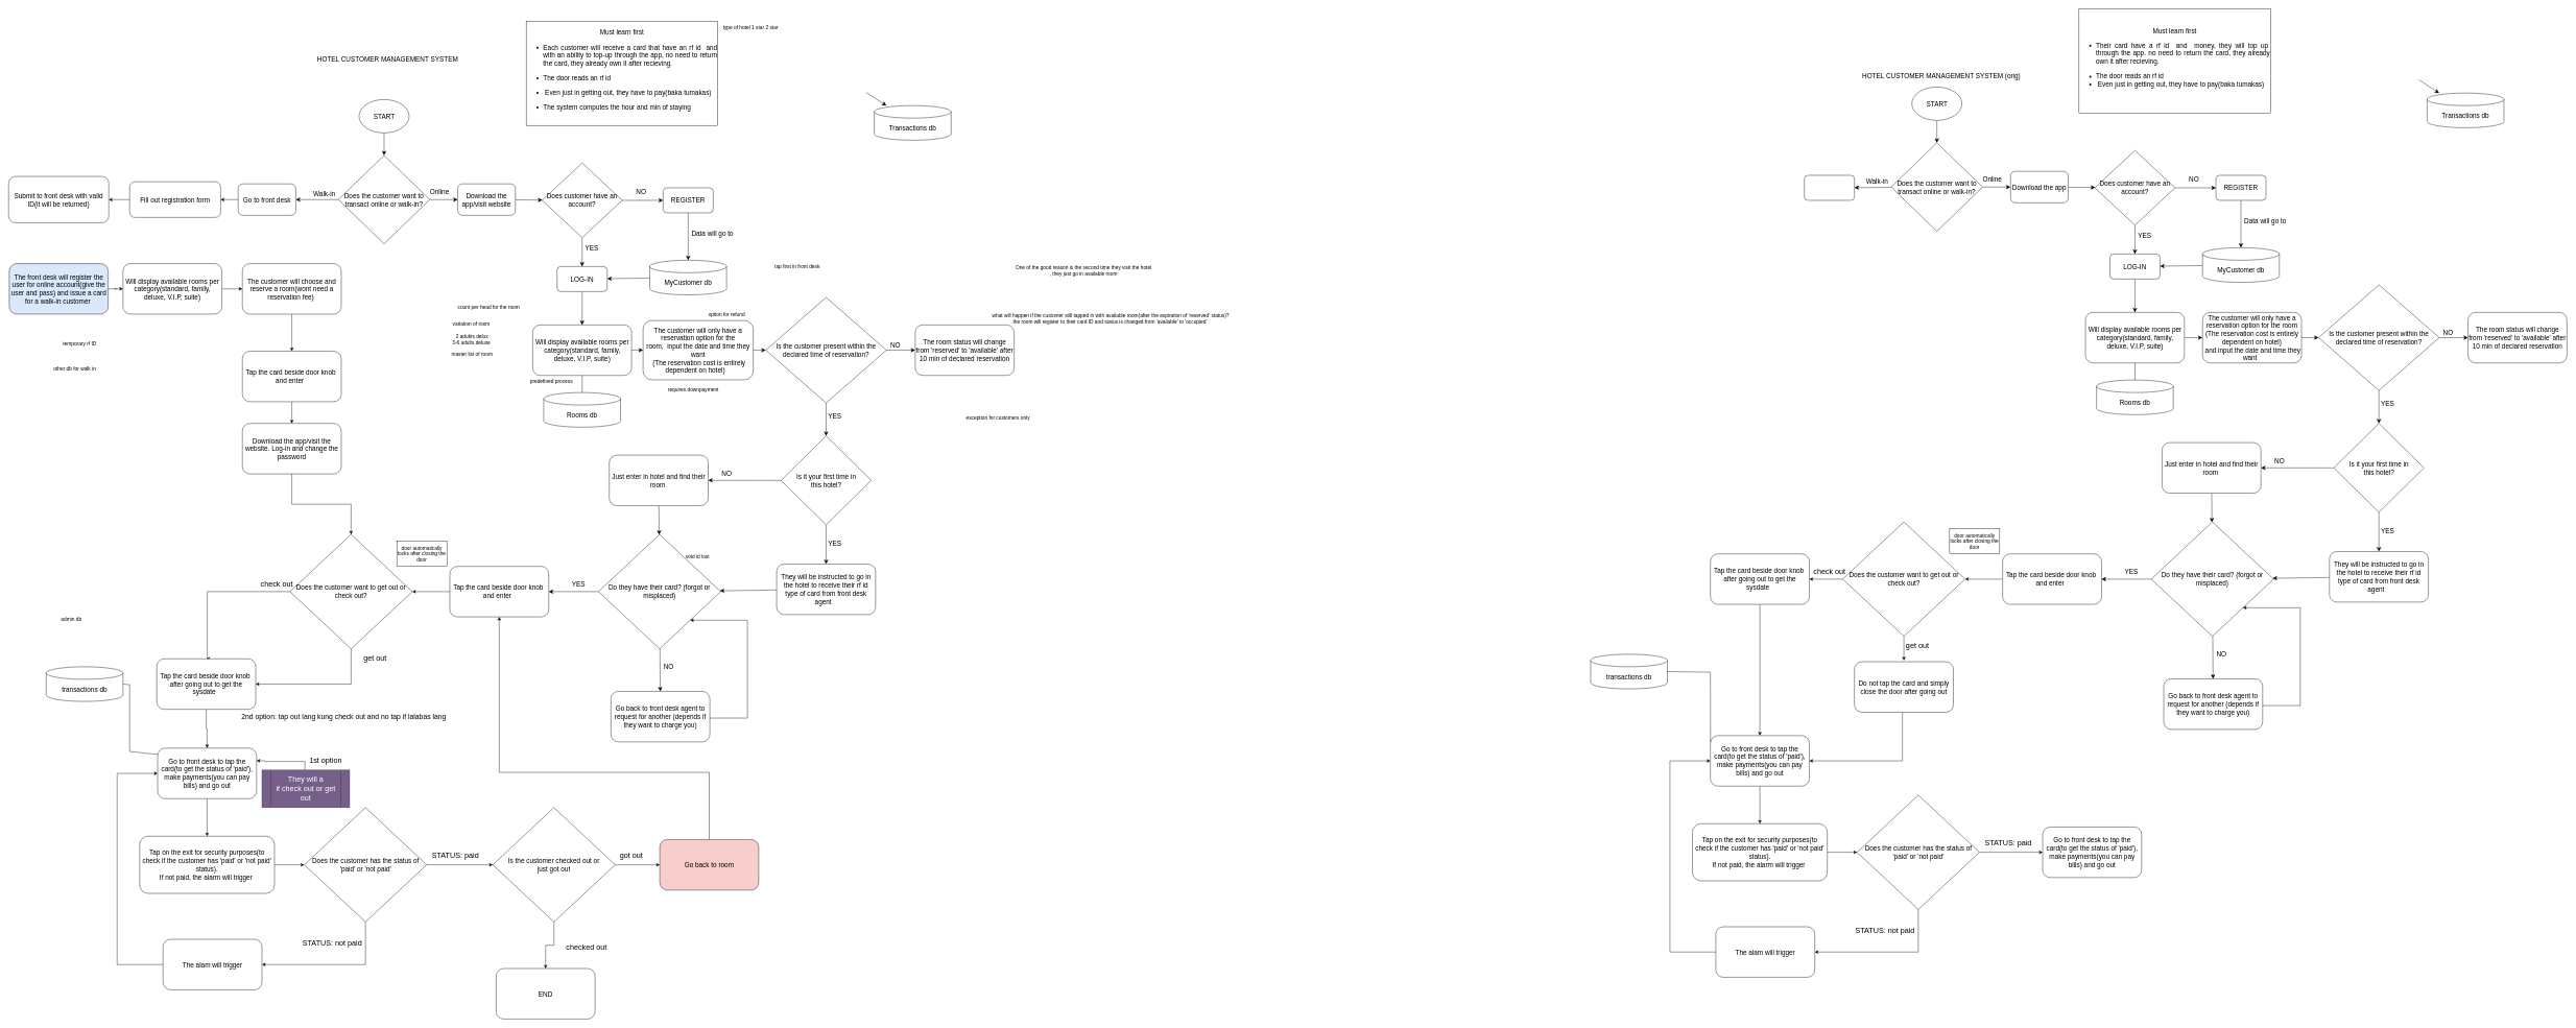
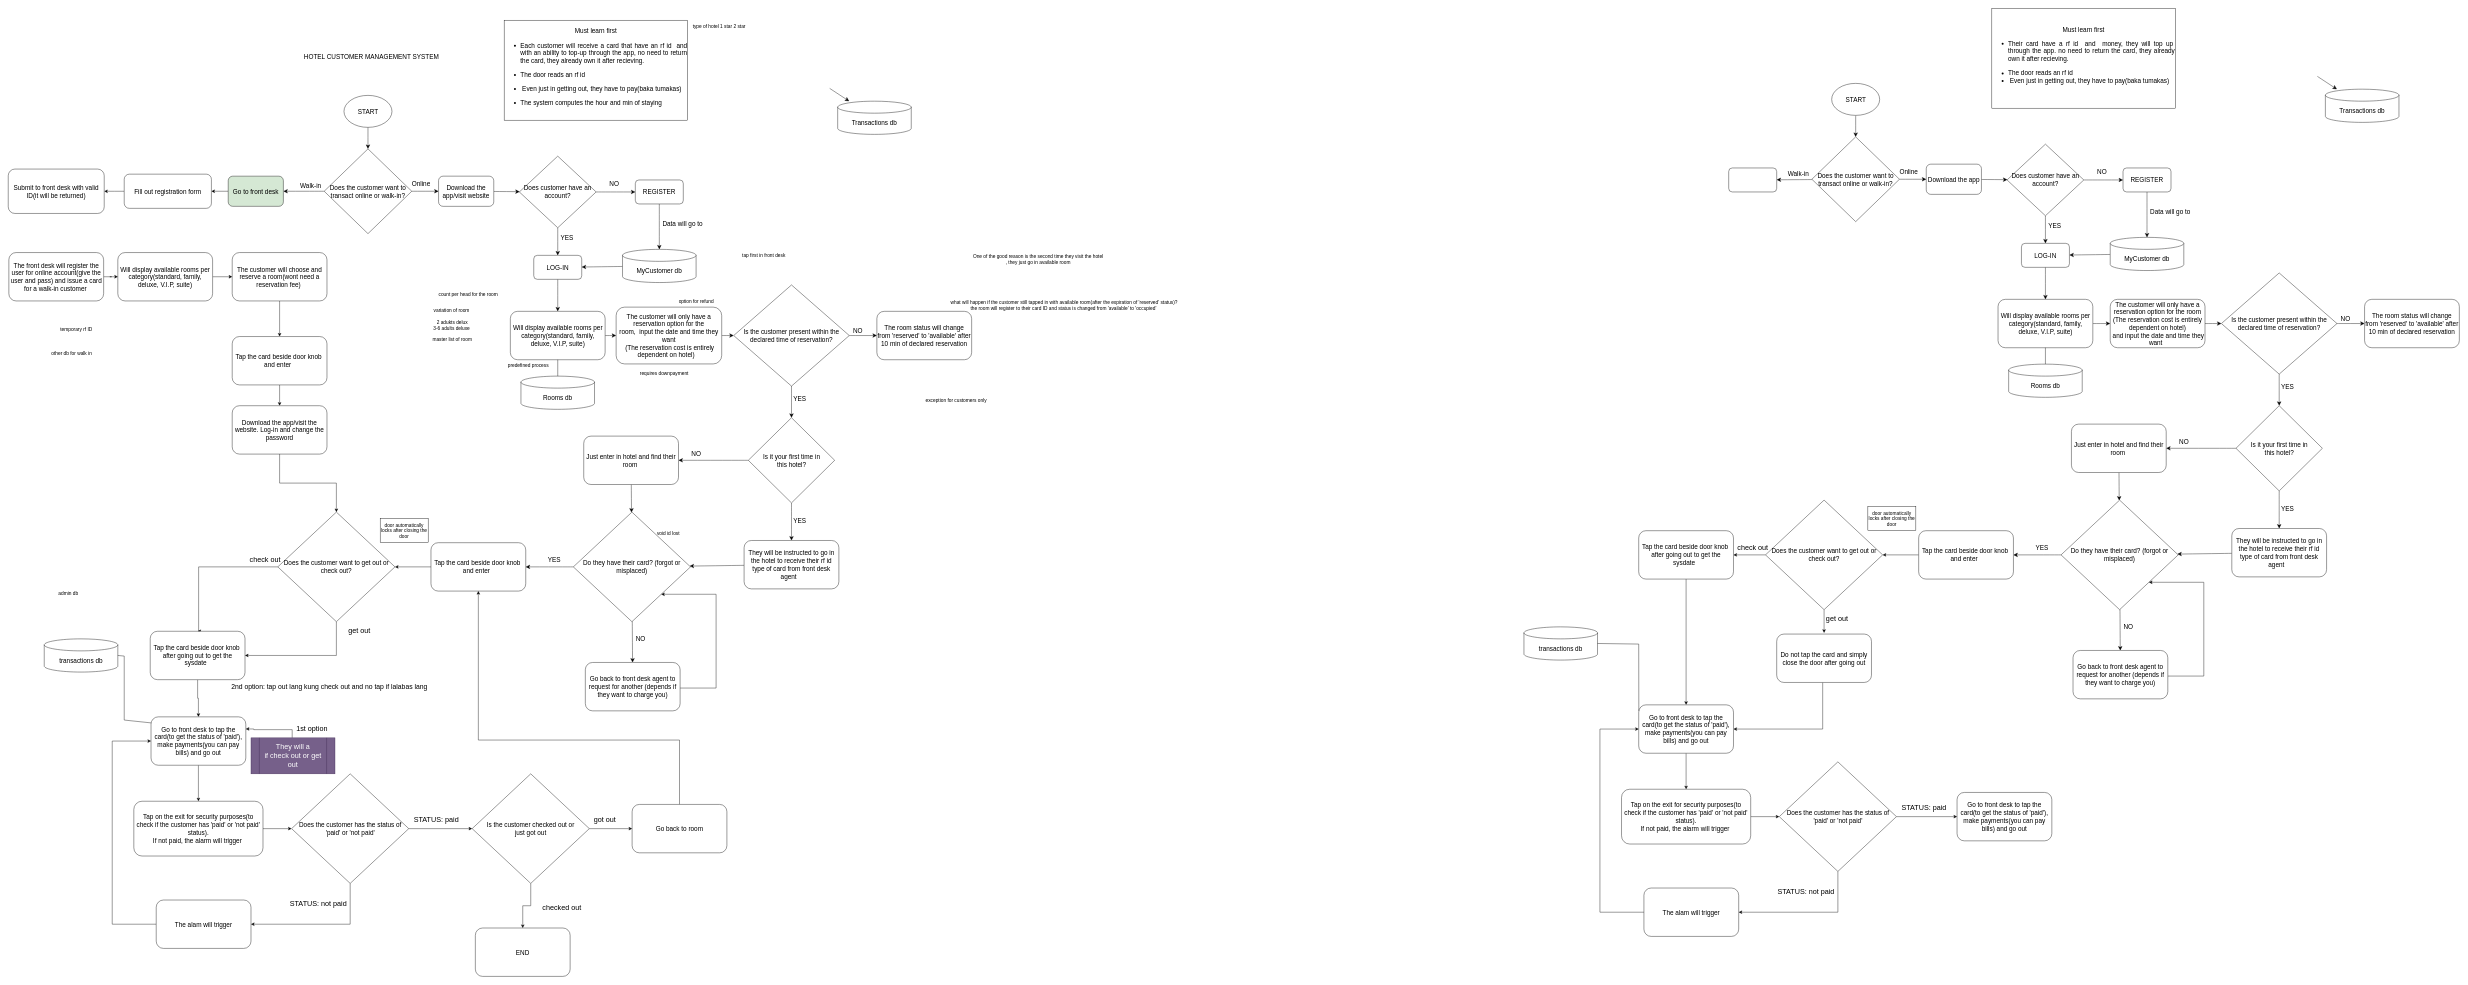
- <mxCell id="116" value="HOTEL CUSTOMER MANAGEMENT SYSTEM (orig)" style="text;html=1;align=center;verticalAlign=middle;resizable=0;points=[];autosize=1;strokeColor=none;fillColor=none;fontSize=16;" vertex="1" parent="1"><mxGeometry x="4450" y="166" width="400" height="30" as="geometry" /></mxCell>
- <mxCell id="176" value="Go to front desk" style="rounded=1;whiteSpace=wrap;html=1;fontSize=16;" vertex="1" parent="1"><mxGeometry x="570" y="440" width="138" height="75.5" as="geometry" /></mxCell>
+ <mxCell id="176" value="Go to front desk" style="rounded=1;whiteSpace=wrap;html=1;fontSize=16;fillColor=#d5e8d4;" vertex="1" parent="1"><mxGeometry x="570" y="440" width="138" height="75.5" as="geometry" /></mxCell>
- <mxCell id="190" value="The front desk will register the user for online account(give the user and pass) and issue a card for a walk-in customer&amp;nbsp;" style="rounded=1;whiteSpace=wrap;html=1;fontSize=16;fillColor=#dae8fc;" vertex="1" parent="1"><mxGeometry x="21.5" y="631" width="237" height="121" as="geometry" /></mxCell>
+ <mxCell id="190" value="The front desk will register the user for online account(give the user and pass) and issue a card for a walk-in customer&amp;nbsp;" style="rounded=1;whiteSpace=wrap;html=1;fontSize=16;" vertex="1" parent="1"><mxGeometry x="21.5" y="631" width="237" height="121" as="geometry" /></mxCell>
- <mxCell id="163" value="Go back to room" style="rounded=1;whiteSpace=wrap;html=1;fontSize=16;fillColor=#f8cecc;" vertex="1" parent="1"><mxGeometry x="1580" y="2011" width="237" height="121" as="geometry" /></mxCell>
+ <mxCell id="163" value="Go back to room" style="rounded=1;whiteSpace=wrap;html=1;fontSize=16;" vertex="1" parent="1"><mxGeometry x="1580" y="2011" width="237" height="121" as="geometry" /></mxCell>
